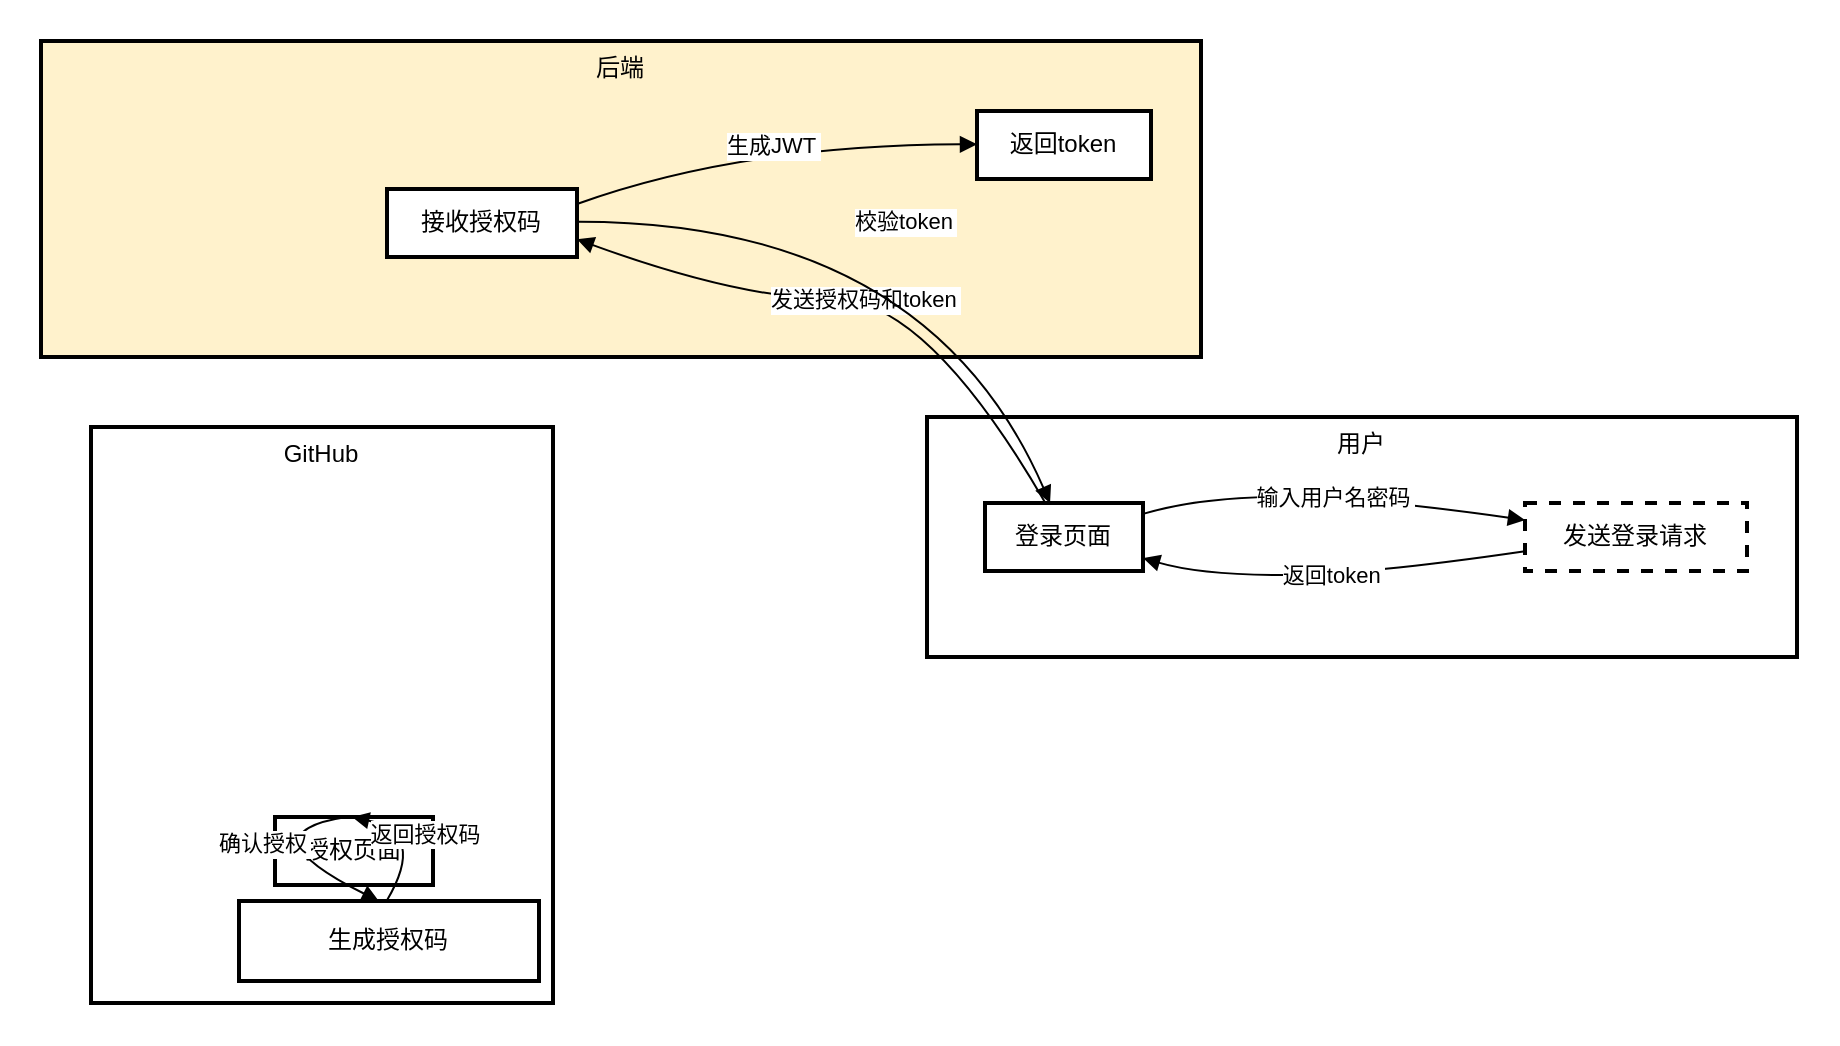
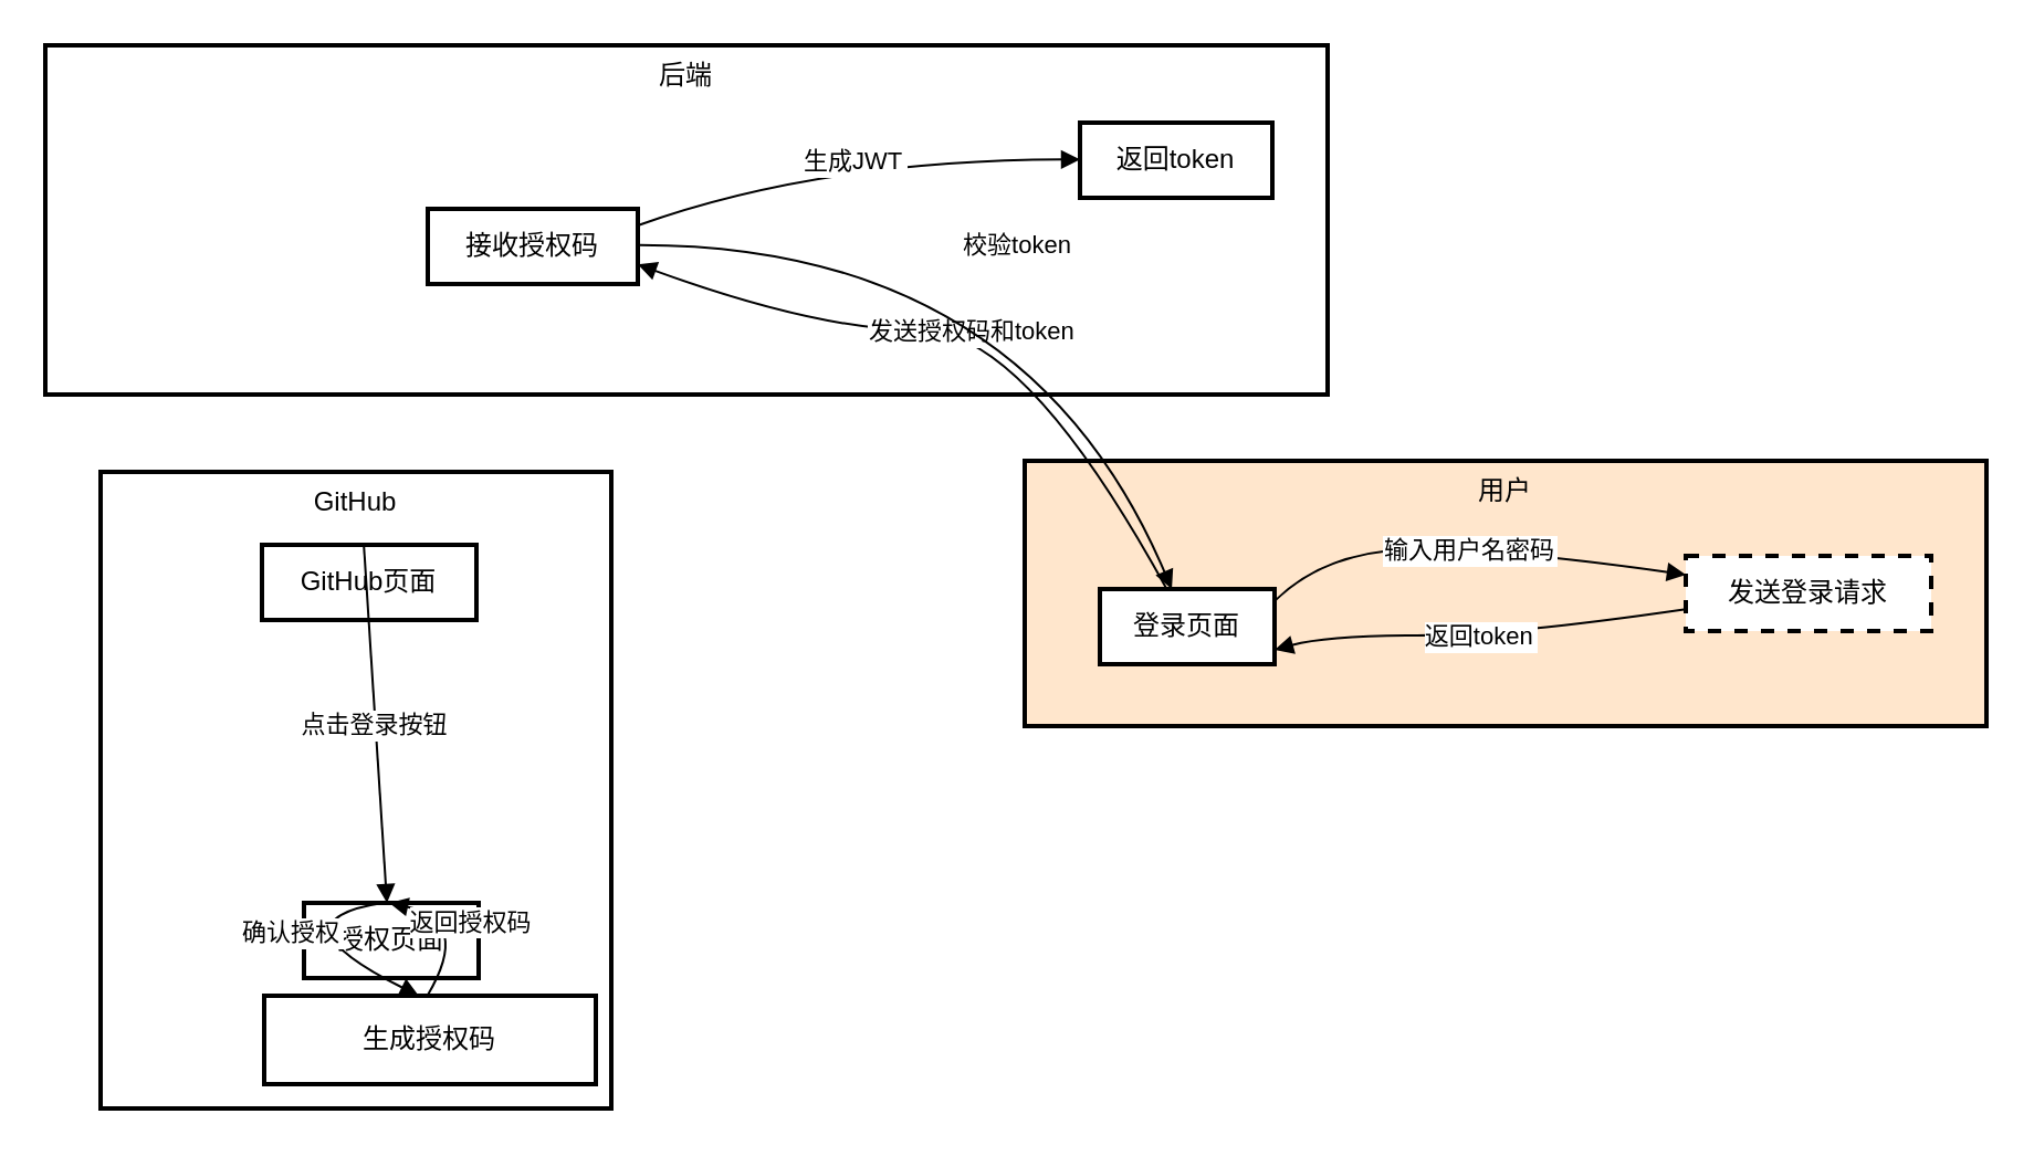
- <mxCell id="2" value="后端" style="whiteSpace=wrap;strokeWidth=2;verticalAlign=top;fillColor=#fff2cc;" vertex="1" parent="1"><mxGeometry width="580" height="158" as="geometry" x="20" y="20" /></mxCell>
+ <mxCell id="2" value="后端" style="whiteSpace=wrap;strokeWidth=2;verticalAlign=top;" vertex="1" parent="1"><mxGeometry width="580" height="158" as="geometry" x="20" y="20" /></mxCell>
+ <mxCell id="7" value="GitHub页面" style="whiteSpace=wrap;strokeWidth=2;" vertex="1" parent="5"><mxGeometry x="73" y="33" width="97" height="34" as="geometry" /></mxCell>
- <mxCell id="14" value="登录页面" style="whiteSpace=wrap;strokeWidth=2;" vertex="1" parent="1"><mxGeometry x="492" y="251" width="79" height="34" as="geometry" /></mxCell>
+ <mxCell id="14" value="登录页面" style="whiteSpace=wrap;strokeWidth=2;" vertex="1" parent="1"><mxGeometry x="497" y="266" width="79" height="34" as="geometry" /></mxCell>
- <mxCell id="12" value="用户" style="whiteSpace=wrap;strokeWidth=2;verticalAlign=top;" vertex="1" parent="1"><mxGeometry x="463" y="208" width="435" height="120" as="geometry" /></mxCell>
+ <mxCell id="12" value="用户" style="whiteSpace=wrap;strokeWidth=2;verticalAlign=top;fillColor=#ffe6cc;" vertex="1" parent="1"><mxGeometry x="463" y="208" width="435" height="120" as="geometry" /></mxCell>
+ <mxCell id="9" value="点击登录按钮" style="curved=1;startArrow=none;endArrow=block;exitX=0.24;exitY=-4.69;entryX=0.19;entryY=-5.68;" edge="1" parent="5" source="7" target="6"><mxGeometry relative="1" as="geometry"><Array as="points" /></mxGeometry></mxCell>
